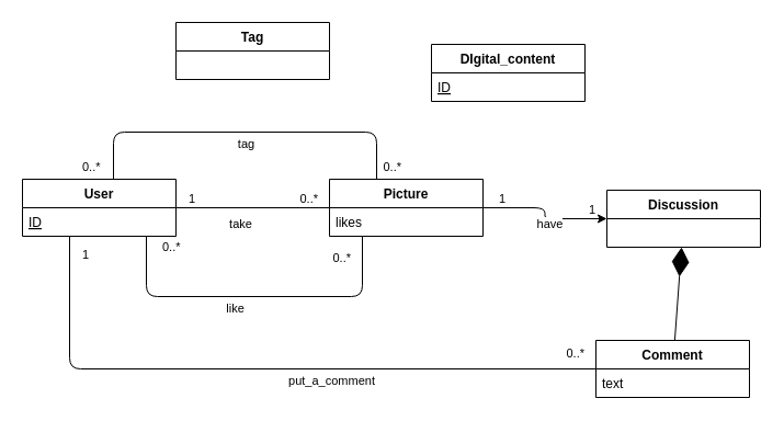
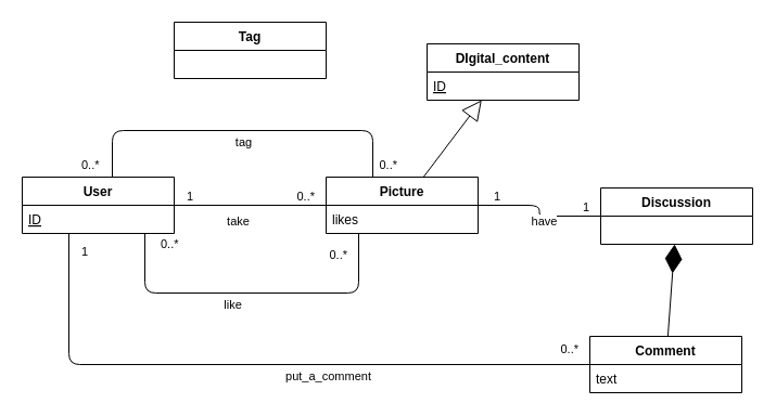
+ <mxCell id="21" value="" style="endArrow=block;endSize=16;endFill=0;html=1;" edge="1" parent="1" source="27" target="32"><mxGeometry width="160" relative="1" as="geometry"><mxPoint x="63" y="130" as="sourcePoint" /><mxPoint x="223" y="130" as="targetPoint" /></mxGeometry></mxCell>
- <mxCell id="15" value="" style="endArrow=classic;html=1;edgeStyle=orthogonalEdgeStyle;" edge="1" parent="1" source="27" target="26"><mxGeometry relative="1" as="geometry"><mxPoint x="433" y="160" as="sourcePoint" /><mxPoint x="593" y="210" as="targetPoint" /></mxGeometry></mxCell>
+ <mxCell id="15" value="" style="endArrow=none;html=1;edgeStyle=orthogonalEdgeStyle;" edge="1" parent="1" source="27" target="26"><mxGeometry relative="1" as="geometry"><mxPoint x="433" y="160" as="sourcePoint" /><mxPoint x="593" y="210" as="targetPoint" /></mxGeometry></mxCell>
